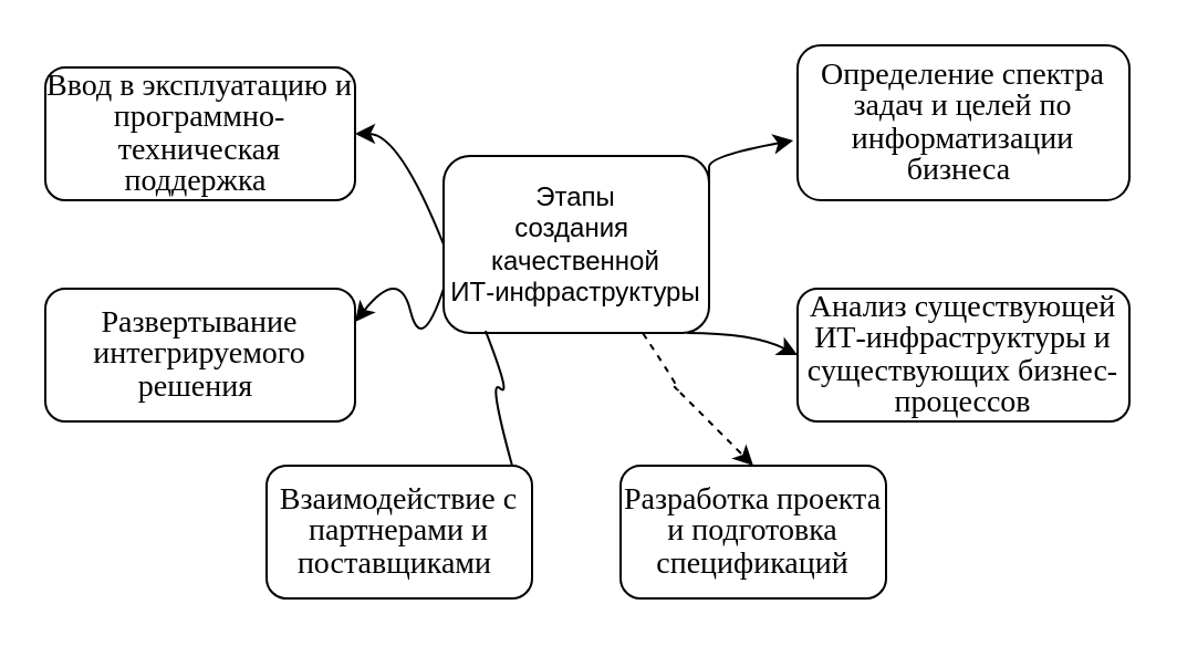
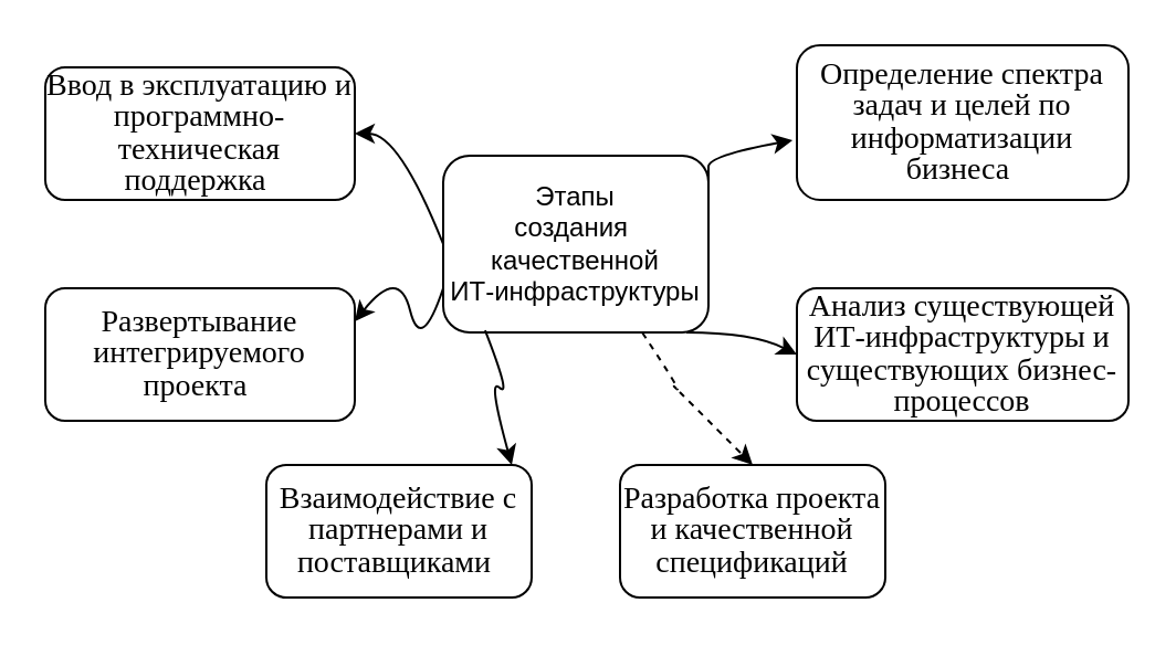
- <mxCell id="3" value="&lt;span style=&quot;line-height: 107% ; font-family: &amp;#34;times new roman&amp;#34; , serif&quot;&gt;&lt;font style=&quot;font-size: 14px&quot;&gt;Развертывание интегрируемого решения&amp;nbsp;&lt;/font&gt;&lt;/span&gt;" style="rounded=1;whiteSpace=wrap;html=1;" vertex="1" parent="1"><mxGeometry x="20" y="130" width="140" height="60" as="geometry" /></mxCell>
+ <mxCell id="3" value="&lt;span style=&quot;line-height: 107% ; font-family: &amp;#34;times new roman&amp;#34; , serif&quot;&gt;&lt;font style=&quot;font-size: 14px&quot;&gt;Развертывание интегрируемого проекта&amp;nbsp;&lt;/font&gt;&lt;/span&gt;" style="rounded=1;whiteSpace=wrap;html=1;" vertex="1" parent="1"><mxGeometry x="20" y="130" width="140" height="60" as="geometry" /></mxCell>
- <mxCell id="13" value="" style="curved=1;endArrow=none;html=1;rounded=0;fontSize=14;entryX=0.925;entryY=0;entryDx=0;entryDy=0;entryPerimeter=0;exitX=0.158;exitY=0.988;exitDx=0;exitDy=0;exitPerimeter=0;" edge="1" parent="1" source="2" target="5"><mxGeometry width="50" height="50" relative="1" as="geometry"><mxPoint x="170" y="220" as="sourcePoint" /><mxPoint x="220" y="170" as="targetPoint" /><Array as="points"><mxPoint x="231" y="180" /><mxPoint x="220" y="170" /></Array></mxGeometry></mxCell>
+ <mxCell id="13" value="" style="curved=1;endArrow=classic;html=1;rounded=0;fontSize=14;entryX=0.925;entryY=0;entryDx=0;entryDy=0;entryPerimeter=0;exitX=0.158;exitY=0.988;exitDx=0;exitDy=0;exitPerimeter=0;" edge="1" parent="1" source="2" target="5"><mxGeometry width="50" height="50" relative="1" as="geometry"><mxPoint x="170" y="220" as="sourcePoint" /><mxPoint x="220" y="170" as="targetPoint" /><Array as="points"><mxPoint x="231" y="180" /><mxPoint x="220" y="170" /></Array></mxGeometry></mxCell>
- <mxCell id="8" value="&lt;span style=&quot;line-height: 107% ; font-family: &amp;#34;times new roman&amp;#34; , serif&quot;&gt;&lt;font style=&quot;font-size: 14px&quot;&gt;Разработка проекта и подготовка спецификаций&lt;/font&gt;&lt;/span&gt;" style="rounded=1;whiteSpace=wrap;html=1;" vertex="1" parent="1"><mxGeometry x="280" y="210" width="120" height="60" as="geometry" /></mxCell>
+ <mxCell id="8" value="&lt;span style=&quot;line-height: 107% ; font-family: &amp;#34;times new roman&amp;#34; , serif&quot;&gt;&lt;font style=&quot;font-size: 14px&quot;&gt;Разработка проекта и качественной спецификаций&lt;/font&gt;&lt;/span&gt;" style="rounded=1;whiteSpace=wrap;html=1;" vertex="1" parent="1"><mxGeometry x="280" y="210" width="120" height="60" as="geometry" /></mxCell>
